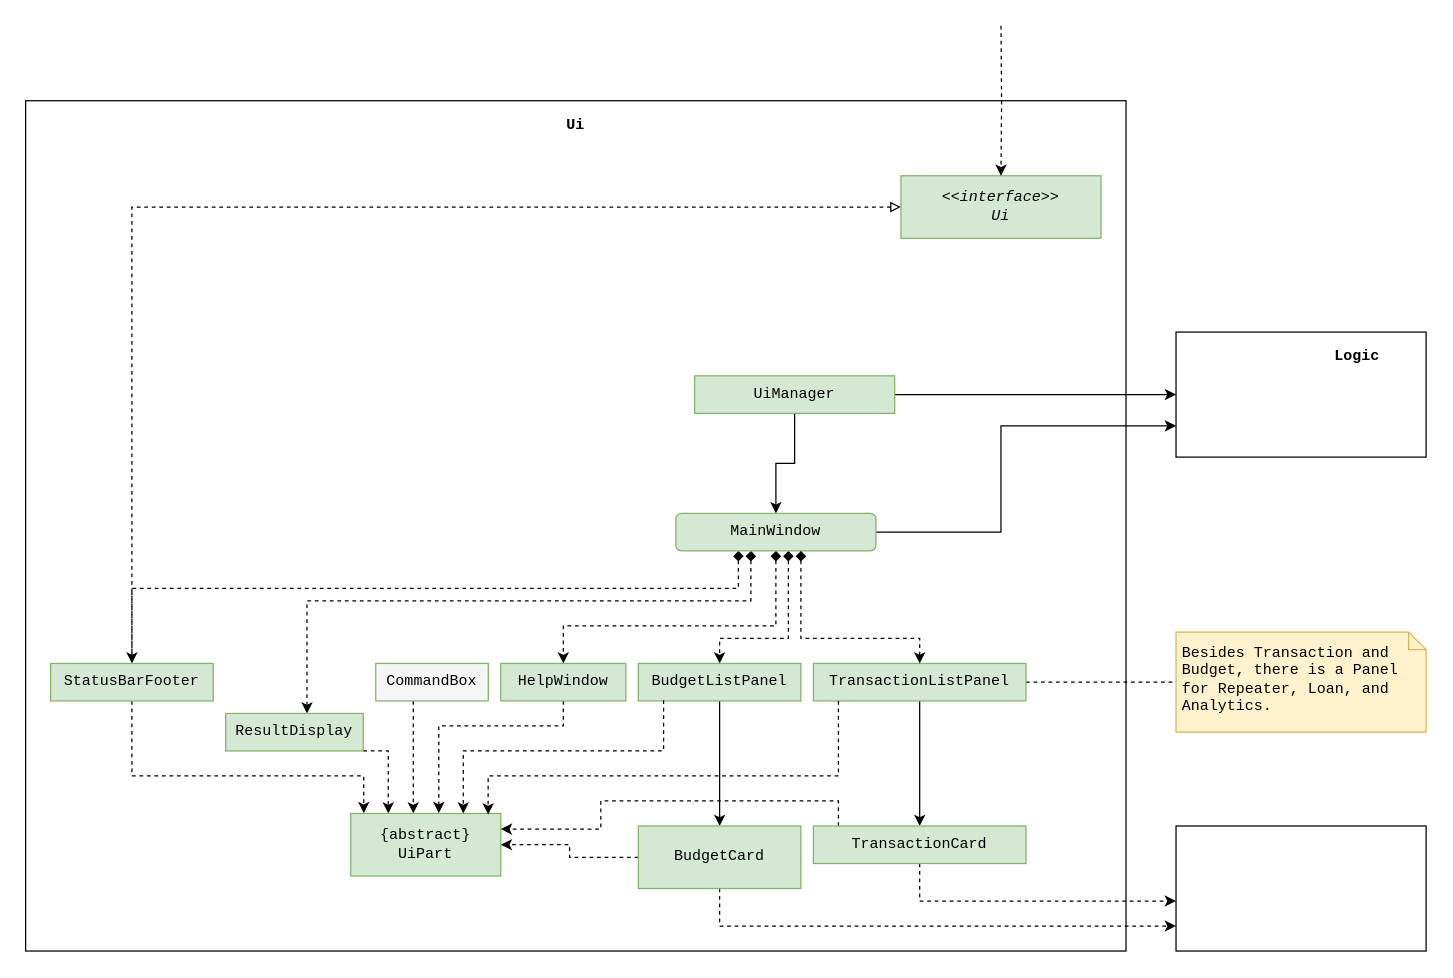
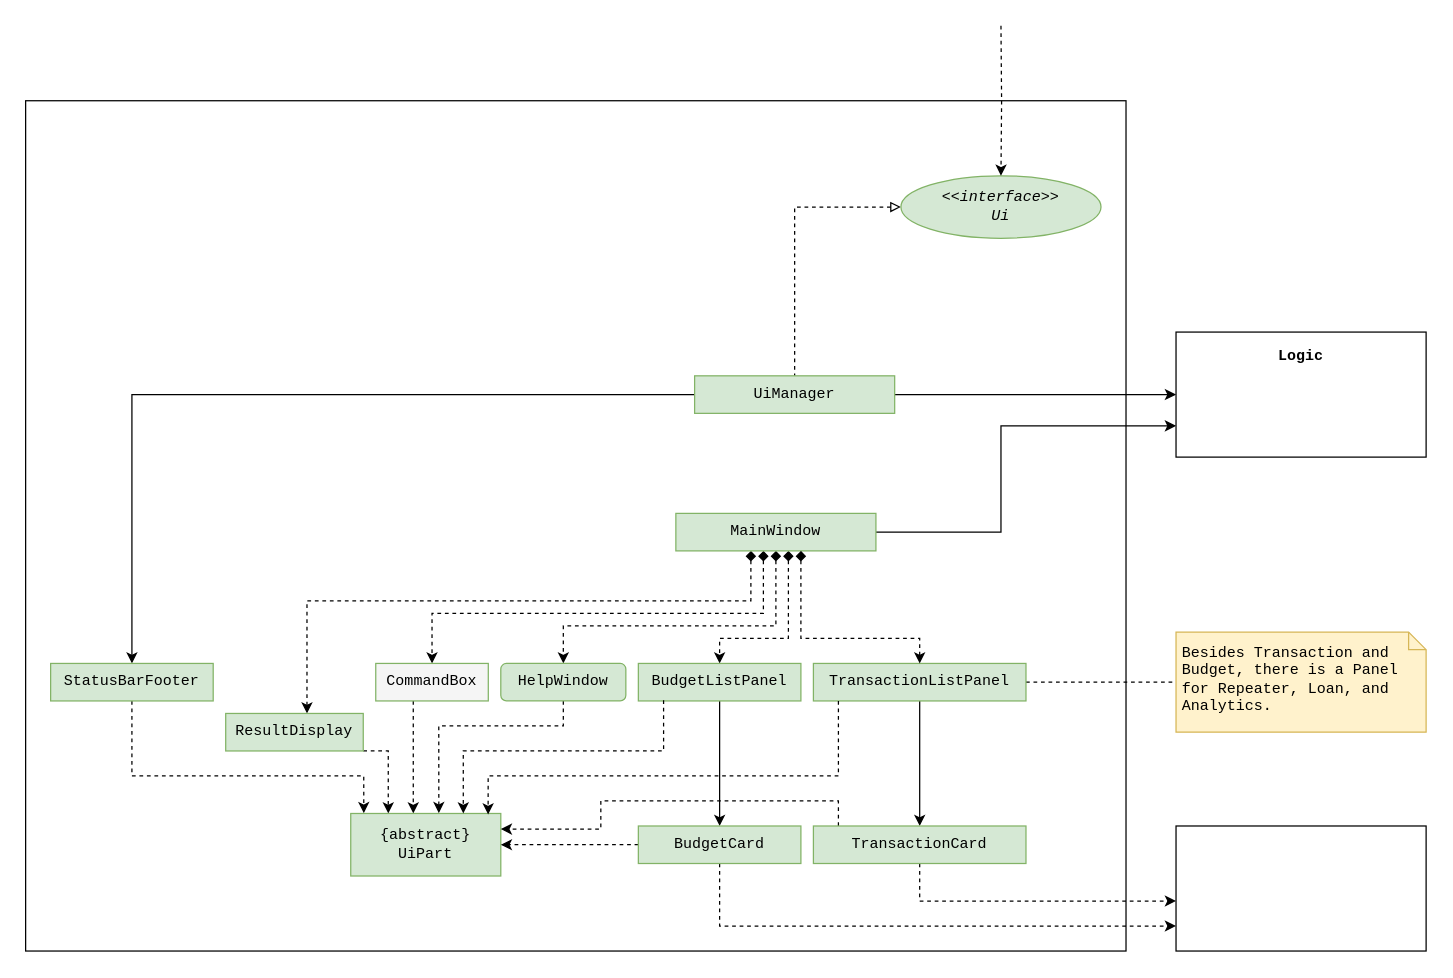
- <mxCell id="3" value="Ui" style="text;html=1;strokeColor=none;fillColor=none;align=center;verticalAlign=middle;whiteSpace=wrap;rounded=0;fontStyle=1;fontFamily=Courier New;" parent="1" vertex="1"><mxGeometry x="440" y="90" width="40" height="20" as="geometry" /></mxCell>
- <mxCell id="4" style="edgeStyle=orthogonalEdgeStyle;rounded=0;orthogonalLoop=1;jettySize=auto;html=1;dashed=1;startArrow=block;startFill=0;endArrow=none;endFill=0;strokeWidth=1;fontFamily=Courier New;" parent="1" source="5" target="17" edge="1"><mxGeometry relative="1" as="geometry" /></mxCell>
+ <mxCell id="4" style="edgeStyle=orthogonalEdgeStyle;rounded=0;orthogonalLoop=1;jettySize=auto;html=1;dashed=1;startArrow=block;startFill=0;endArrow=none;endFill=0;strokeWidth=1;fontFamily=Courier New;" parent="1" source="5" target="8" edge="1"><mxGeometry relative="1" as="geometry" /></mxCell>
- <mxCell id="5" value="&lt;div&gt;&lt;i&gt;&amp;lt;&amp;lt;interface&amp;gt;&amp;gt;&lt;/i&gt;&lt;/div&gt;&lt;div&gt;&lt;i&gt;Ui&lt;br&gt;&lt;/i&gt;&lt;/div&gt;" style="rounded=0;whiteSpace=wrap;html=1;fillColor=#d5e8d4;strokeColor=#82b366;fontFamily=Courier New;" parent="1" vertex="1"><mxGeometry x="720" y="140" width="160" height="50" as="geometry" /></mxCell>
+ <mxCell id="5" value="&lt;div&gt;&lt;i&gt;&amp;lt;&amp;lt;interface&amp;gt;&amp;gt;&lt;/i&gt;&lt;/div&gt;&lt;div&gt;&lt;i&gt;Ui&lt;br&gt;&lt;/i&gt;&lt;/div&gt;" style="ellipse;whiteSpace=wrap;html=1;fillColor=#d5e8d4;strokeColor=#82b366;fontFamily=Courier New;" parent="1" vertex="1"><mxGeometry x="720" y="140" width="160" height="50" as="geometry" /></mxCell>
- <mxCell id="27" value="Logic" style="text;html=1;strokeColor=none;fillColor=none;align=center;verticalAlign=middle;whiteSpace=wrap;rounded=0;fontStyle=1;fontFamily=Courier New;" parent="1" vertex="1"><mxGeometry x="1040" y="275" width="90" height="20" as="geometry" /></mxCell>
+ <mxCell id="27" value="Logic" style="text;html=1;strokeColor=none;fillColor=none;align=center;verticalAlign=middle;whiteSpace=wrap;rounded=0;fontStyle=1;fontFamily=Courier New;" parent="1" vertex="1"><mxGeometry x="995" y="275" width="90" height="20" as="geometry" /></mxCell>
- <mxCell id="7" style="edgeStyle=orthogonalEdgeStyle;rounded=0;orthogonalLoop=1;jettySize=auto;html=1;" edge="1" parent="1" source="8" target="15"><mxGeometry relative="1" as="geometry" /></mxCell>
+ <mxCell id="7" style="edgeStyle=orthogonalEdgeStyle;rounded=0;orthogonalLoop=1;jettySize=auto;html=1;" edge="1" parent="1" source="8" target="17"><mxGeometry relative="1" as="geometry" /></mxCell>
- <mxCell id="15" value="MainWindow" style="whiteSpace=wrap;html=1;fillColor=#d5e8d4;strokeColor=#82b366;fontFamily=Courier New;rounded=1;" parent="1" vertex="1"><mxGeometry x="540" y="410" width="160" height="30" as="geometry" /></mxCell>
+ <mxCell id="15" value="MainWindow" style="rounded=0;whiteSpace=wrap;html=1;fillColor=#d5e8d4;strokeColor=#82b366;fontFamily=Courier New;" parent="1" vertex="1"><mxGeometry x="540" y="410" width="160" height="30" as="geometry" /></mxCell>
- <mxCell id="9" style="rounded=0;orthogonalLoop=1;jettySize=auto;html=1;entryX=0.5;entryY=0;entryDx=0;entryDy=0;dashed=1;startArrow=diamond;startFill=1;endArrow=classic;endFill=1;strokeWidth=1;fontFamily=Courier New;edgeStyle=orthogonalEdgeStyle;" parent="1" source="15" target="17" edge="1"><mxGeometry relative="1" as="geometry"><Array as="points"><mxPoint x="590" y="470" /><mxPoint x="105" y="470" /></Array></mxGeometry></mxCell>
+ <mxCell id="11" style="rounded=0;orthogonalLoop=1;jettySize=auto;html=1;dashed=1;startArrow=diamond;startFill=1;endArrow=classic;endFill=1;strokeWidth=1;fontFamily=Courier New;strokeColor=#000000;edgeStyle=orthogonalEdgeStyle;" parent="1" source="15" target="21" edge="1"><mxGeometry relative="1" as="geometry"><Array as="points"><mxPoint x="610" y="490" /><mxPoint x="345" y="490" /></Array></mxGeometry></mxCell>
- <mxCell id="23" value="HelpWindow" style="rounded=0;whiteSpace=wrap;html=1;fillColor=#d5e8d4;strokeColor=#82b366;fontFamily=Courier New;" parent="1" vertex="1"><mxGeometry x="400" y="530" width="100" height="30" as="geometry" /></mxCell>
+ <mxCell id="23" value="HelpWindow" style="whiteSpace=wrap;html=1;fillColor=#d5e8d4;strokeColor=#82b366;fontFamily=Courier New;rounded=1;" parent="1" vertex="1"><mxGeometry x="400" y="530" width="100" height="30" as="geometry" /></mxCell>
- <mxCell id="32" value="BudgetCard" style="rounded=0;whiteSpace=wrap;html=1;fillColor=#d5e8d4;strokeColor=#82b366;fontFamily=Courier New;" vertex="1" parent="1"><mxGeometry x="510" y="660" width="130" height="50" as="geometry" /></mxCell>
+ <mxCell id="32" value="BudgetCard" style="rounded=0;whiteSpace=wrap;html=1;fillColor=#d5e8d4;strokeColor=#82b366;fontFamily=Courier New;" vertex="1" parent="1"><mxGeometry x="510" y="660" width="130" height="30" as="geometry" /></mxCell>
